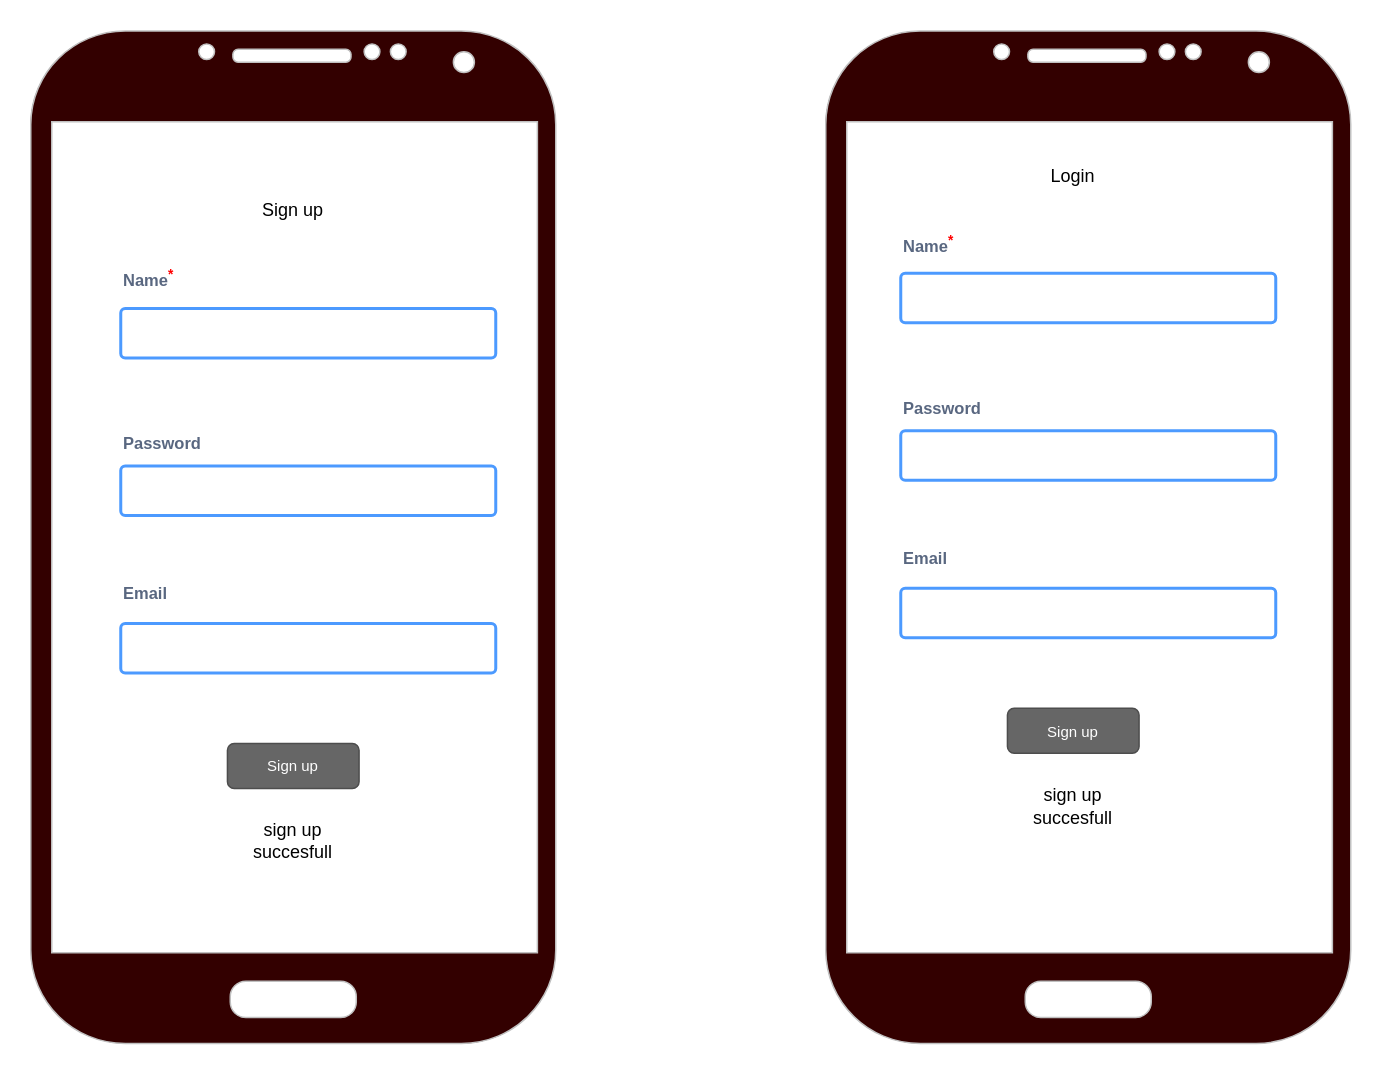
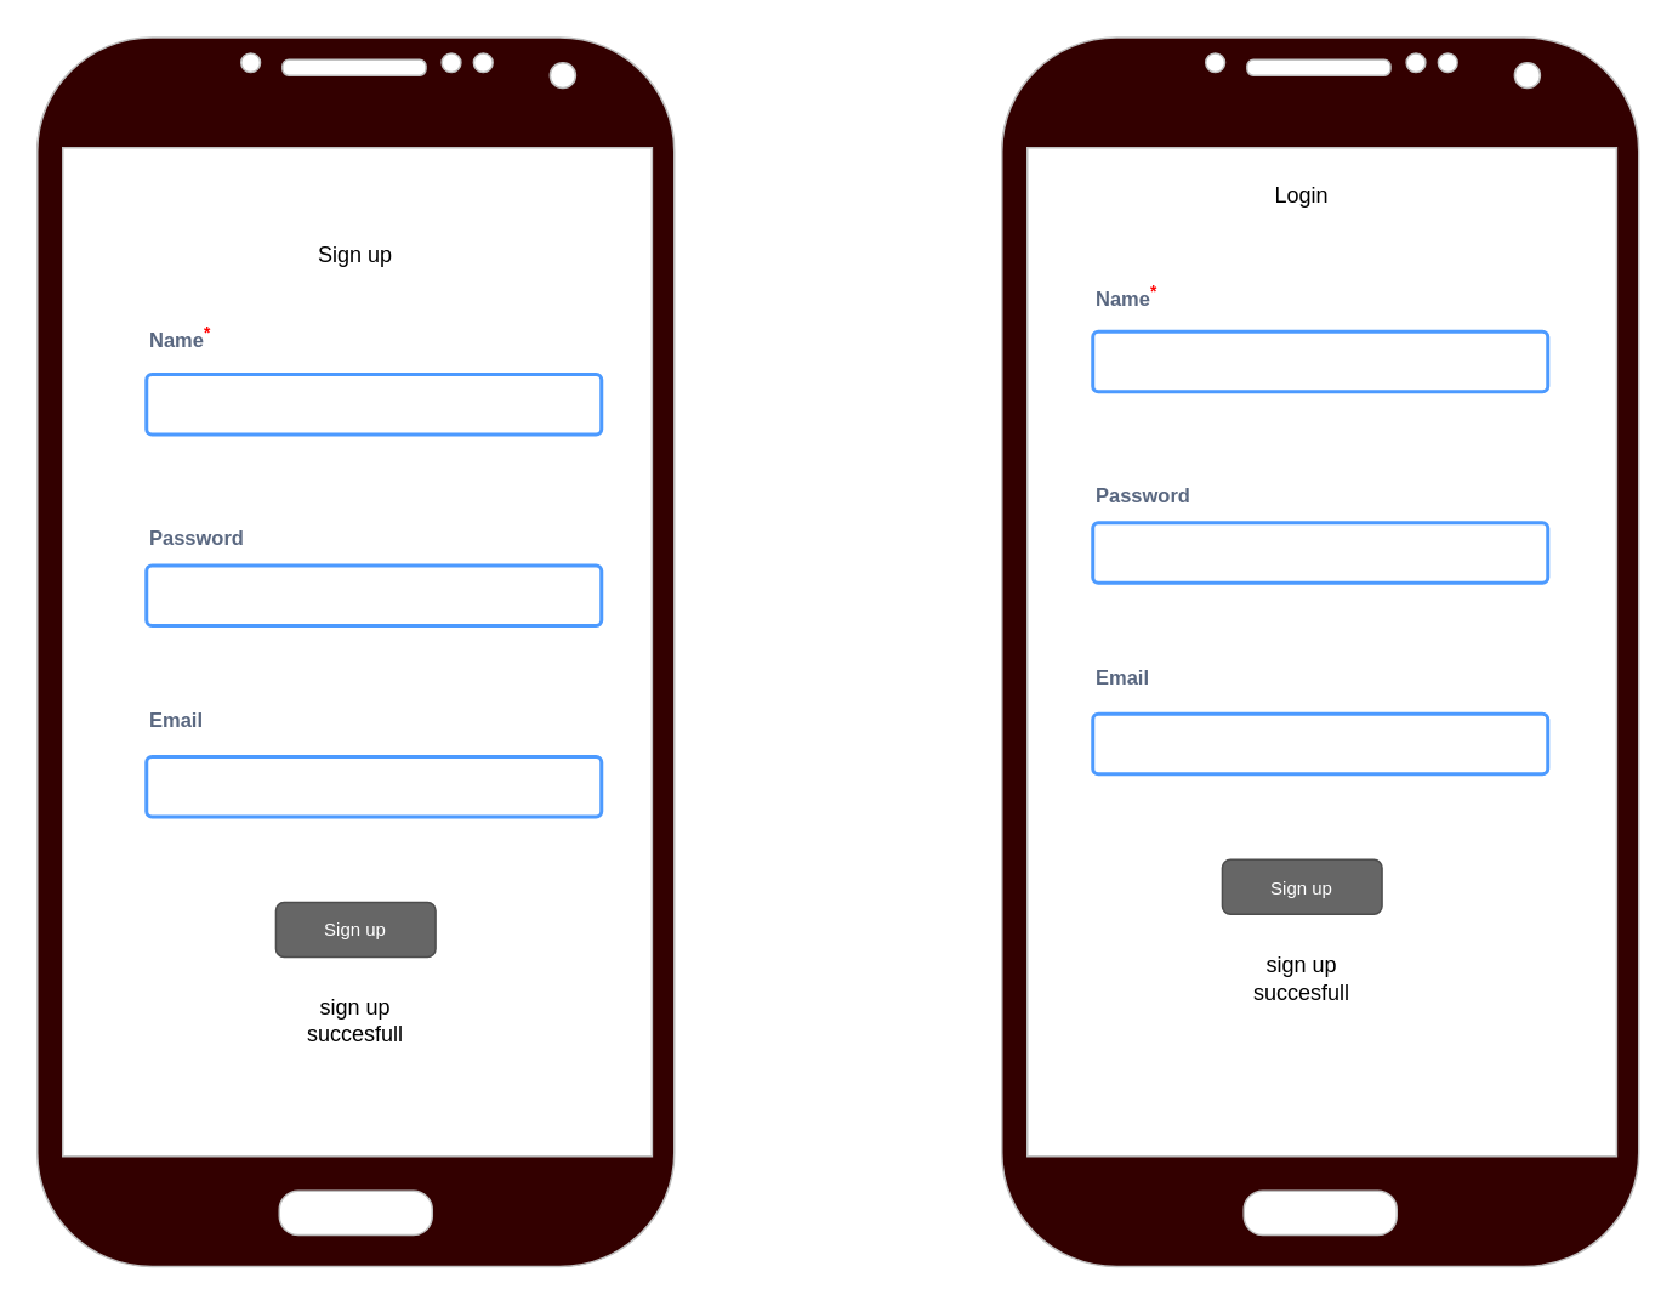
- <mxCell id="18" value="Login" style="text;html=1;align=center;verticalAlign=middle;whiteSpace=wrap;rounded=0;" vertex="1" parent="1"><mxGeometry x="685.01" y="101.5" width="60" height="30" as="geometry" /></mxCell>
+ <mxCell id="18" value="Login" style="text;html=1;align=center;verticalAlign=middle;whiteSpace=wrap;rounded=0;" vertex="1" parent="1"><mxGeometry x="685.01" y="91.5" width="60" height="30" as="geometry" /></mxCell>
